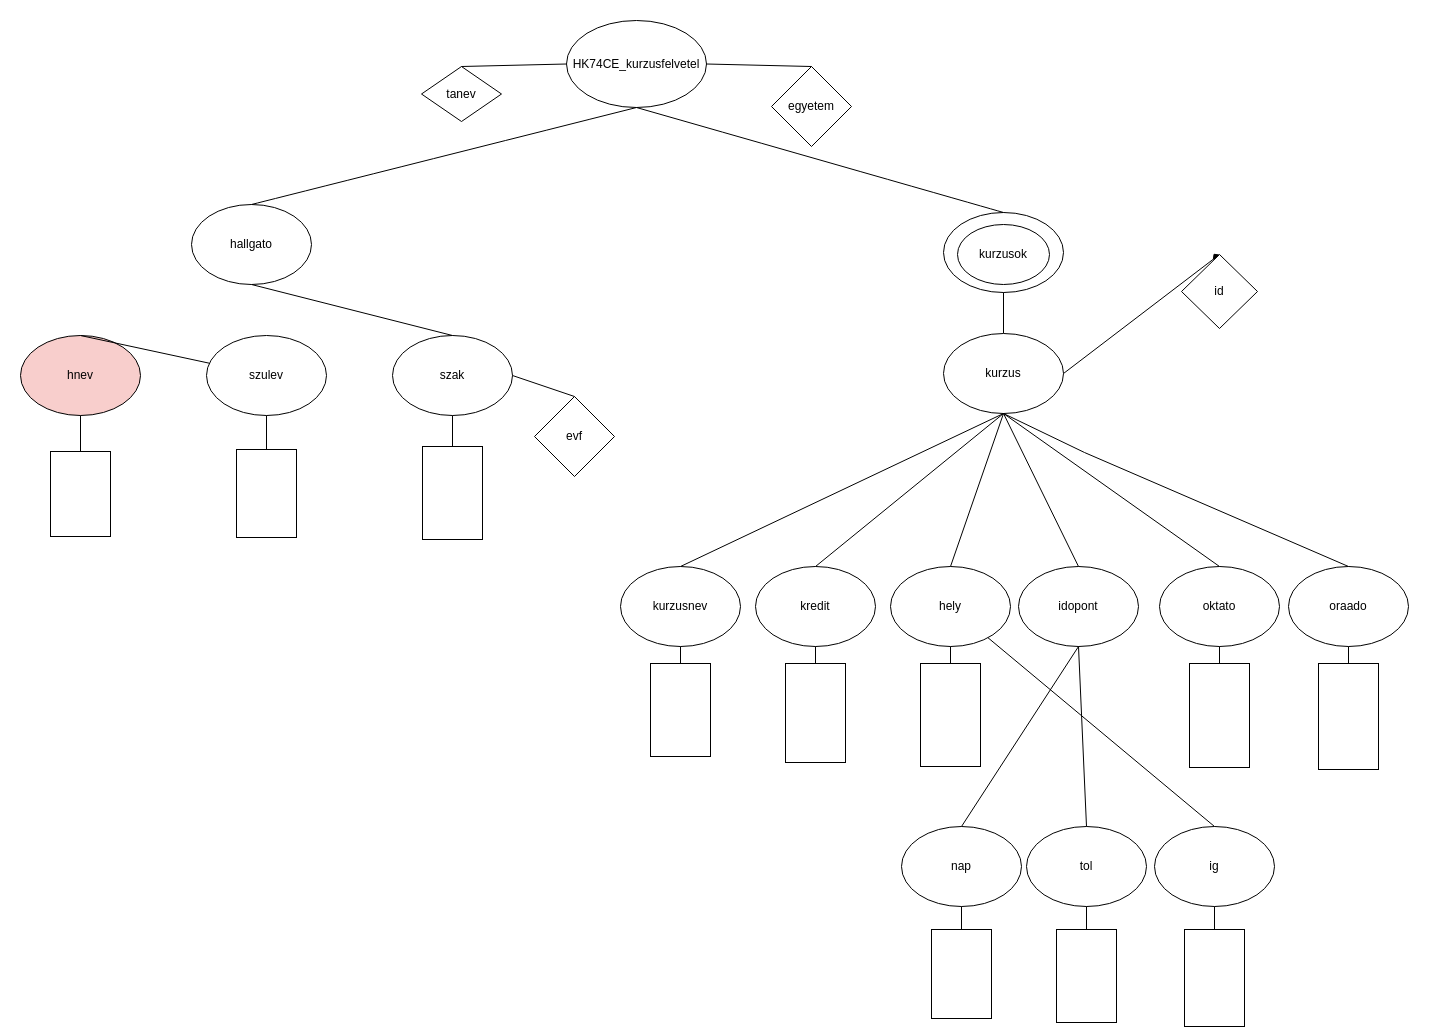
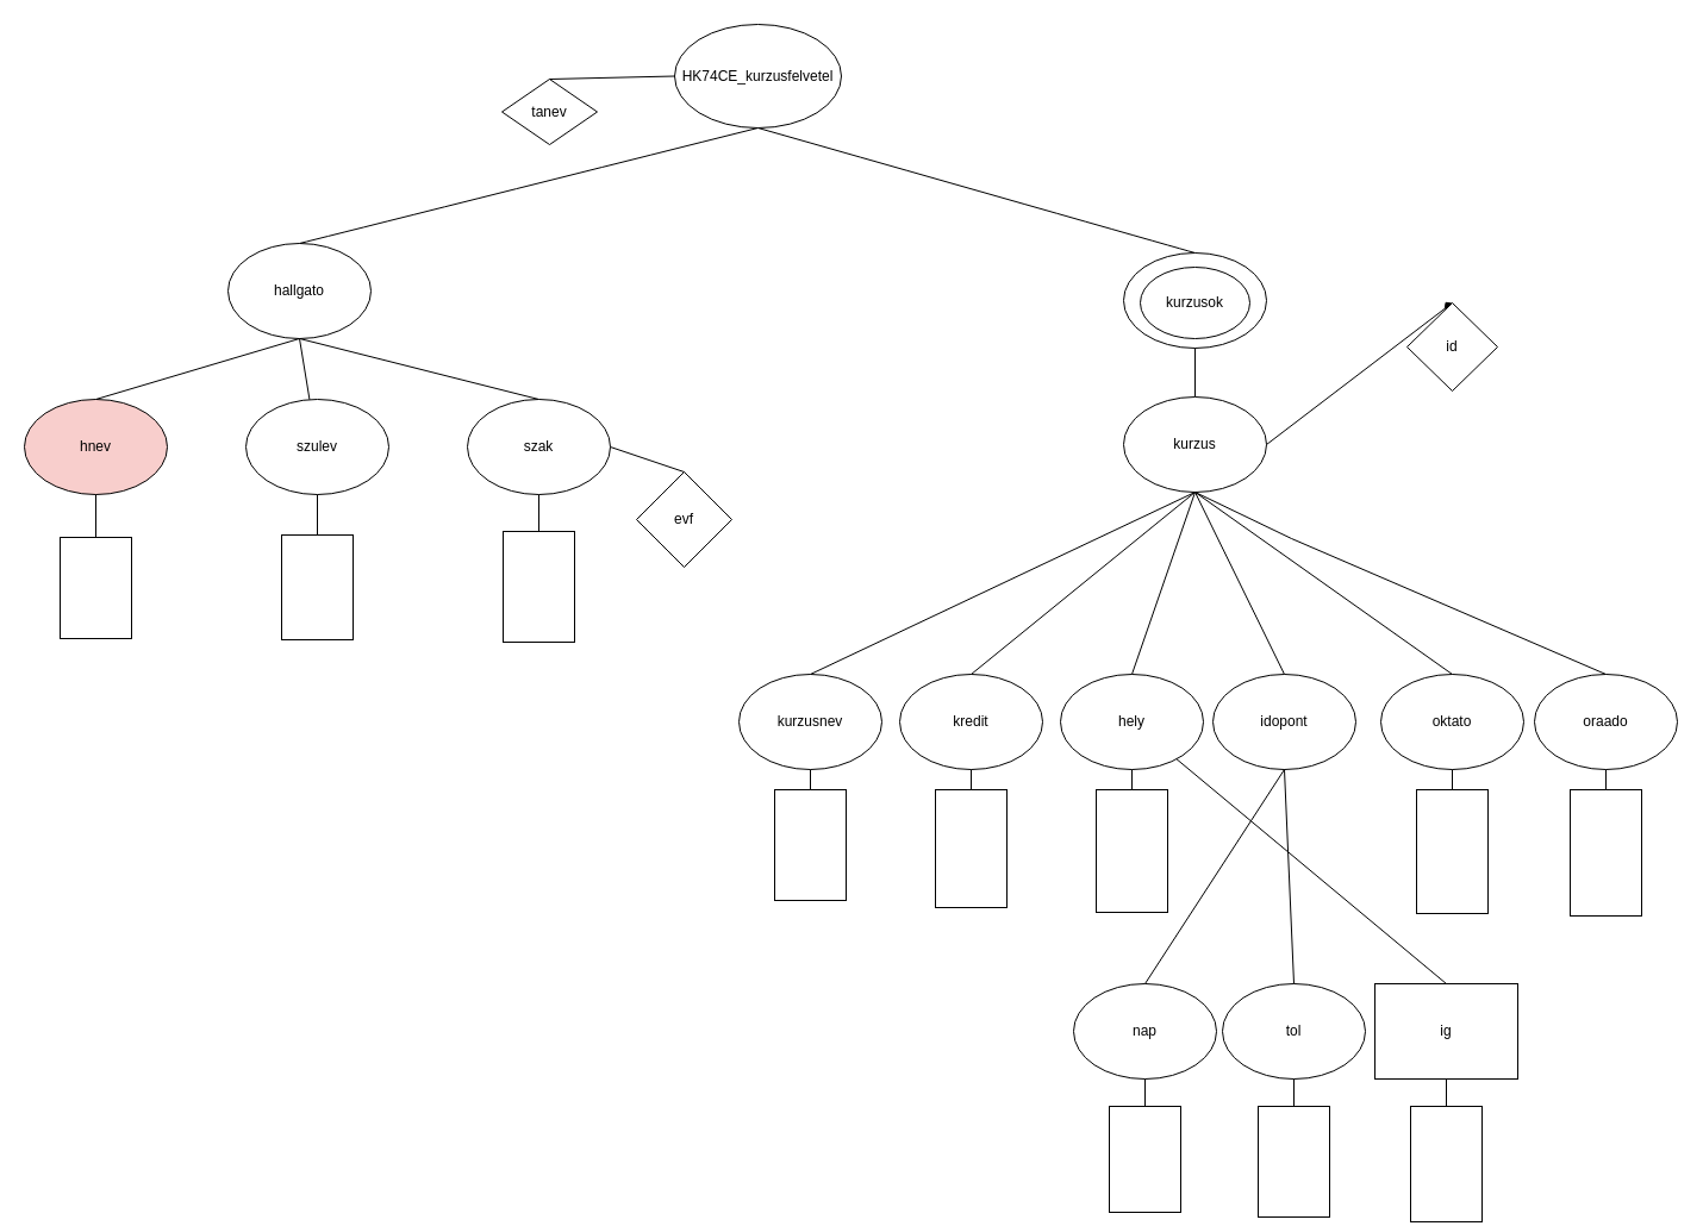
- <mxCell id="11" value="" style="endArrow=none;html=1;rounded=0;entryX=1;entryY=0.5;entryDx=0;entryDy=0;exitX=0.5;exitY=0;exitDx=0;exitDy=0;" edge="1" parent="1" source="8" target="2"><mxGeometry width="50" height="50" relative="1" as="geometry"><mxPoint x="776" y="367" as="sourcePoint" /><mxPoint x="826" y="317" as="targetPoint" /></mxGeometry></mxCell>
- <mxCell id="8" value="egyetem" style="rhombus;whiteSpace=wrap;html=1;" vertex="1" parent="1"><mxGeometry x="771" y="66" width="80" height="80" as="geometry" /></mxCell>
+ <mxCell id="16" value="" style="endArrow=none;html=1;rounded=0;entryX=0.5;entryY=1;entryDx=0;entryDy=0;" edge="1" parent="1" source="13" target="4"><mxGeometry width="50" height="50" relative="1" as="geometry"><mxPoint x="543" y="375" as="sourcePoint" /><mxPoint x="593" y="325" as="targetPoint" /></mxGeometry></mxCell>
- <mxCell id="15" value="" style="endArrow=none;html=1;rounded=0;exitX=0.5;exitY=0;exitDx=0;exitDy=0;" edge="1" parent="1" source="14" target="13"><mxGeometry width="50" height="50" relative="1" as="geometry"><mxPoint x="543" y="375" as="sourcePoint" /><mxPoint x="593" y="325" as="targetPoint" /></mxGeometry></mxCell>
+ <mxCell id="15" value="" style="endArrow=none;html=1;rounded=0;exitX=0.5;exitY=0;exitDx=0;exitDy=0;entryX=0.5;entryY=1;entryDx=0;entryDy=0;" edge="1" parent="1" source="14" target="4"><mxGeometry width="50" height="50" relative="1" as="geometry"><mxPoint x="543" y="375" as="sourcePoint" /><mxPoint x="593" y="325" as="targetPoint" /></mxGeometry></mxCell>
- <mxCell id="52" value="ig" style="ellipse;whiteSpace=wrap;html=1;" vertex="1" parent="1"><mxGeometry x="1154" y="826" width="120" height="80" as="geometry" /></mxCell>
+ <mxCell id="52" value="ig" style="whiteSpace=wrap;html=1;rounded=0;" vertex="1" parent="1"><mxGeometry x="1154" y="826" width="120" height="80" as="geometry" /></mxCell>
